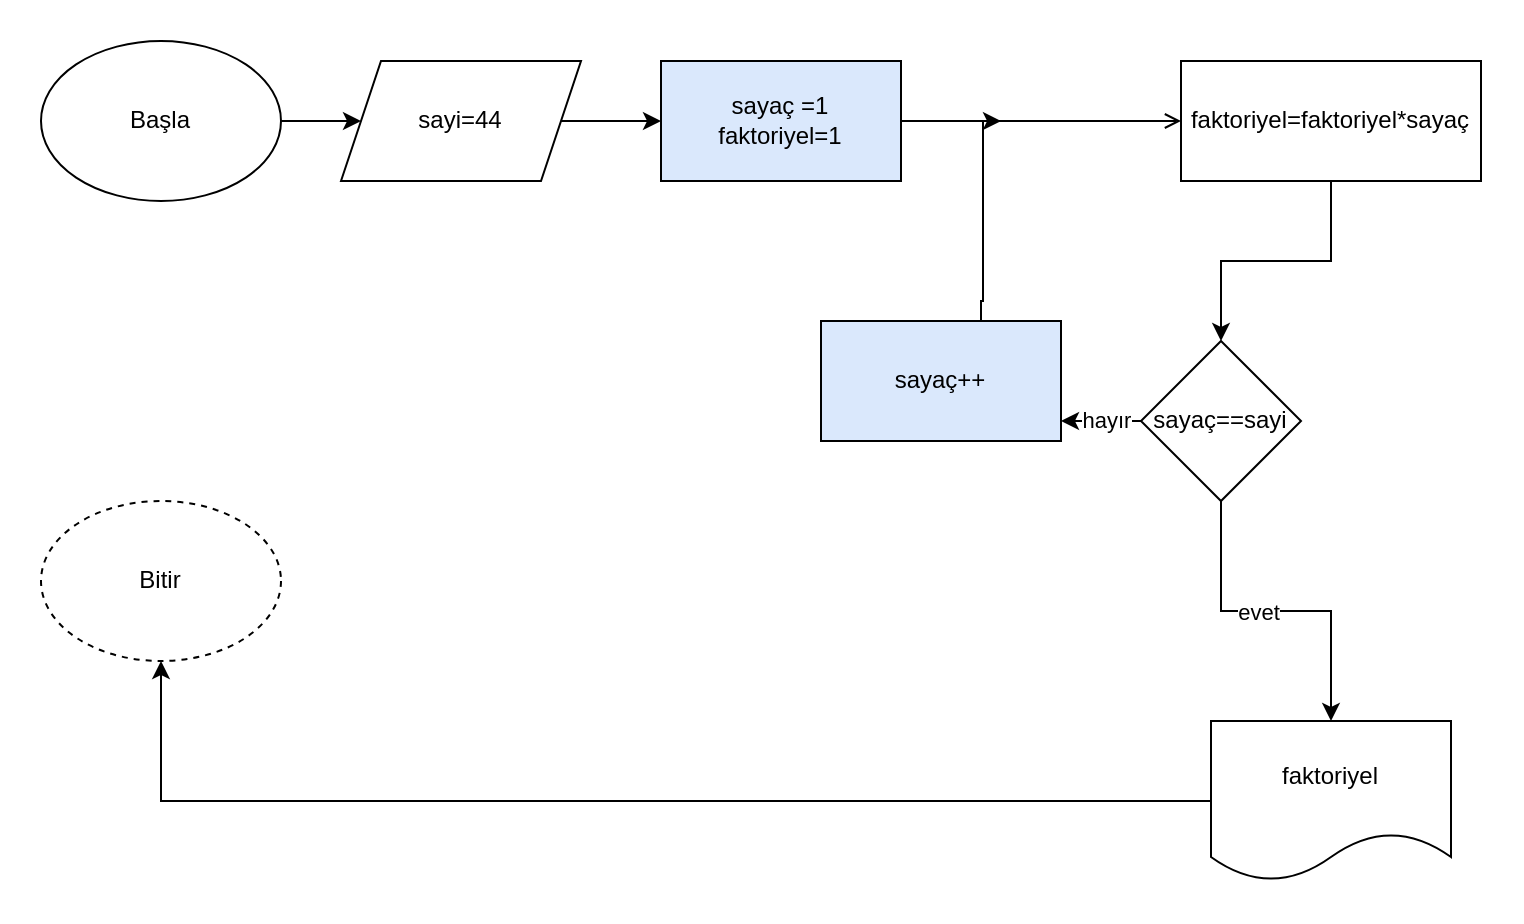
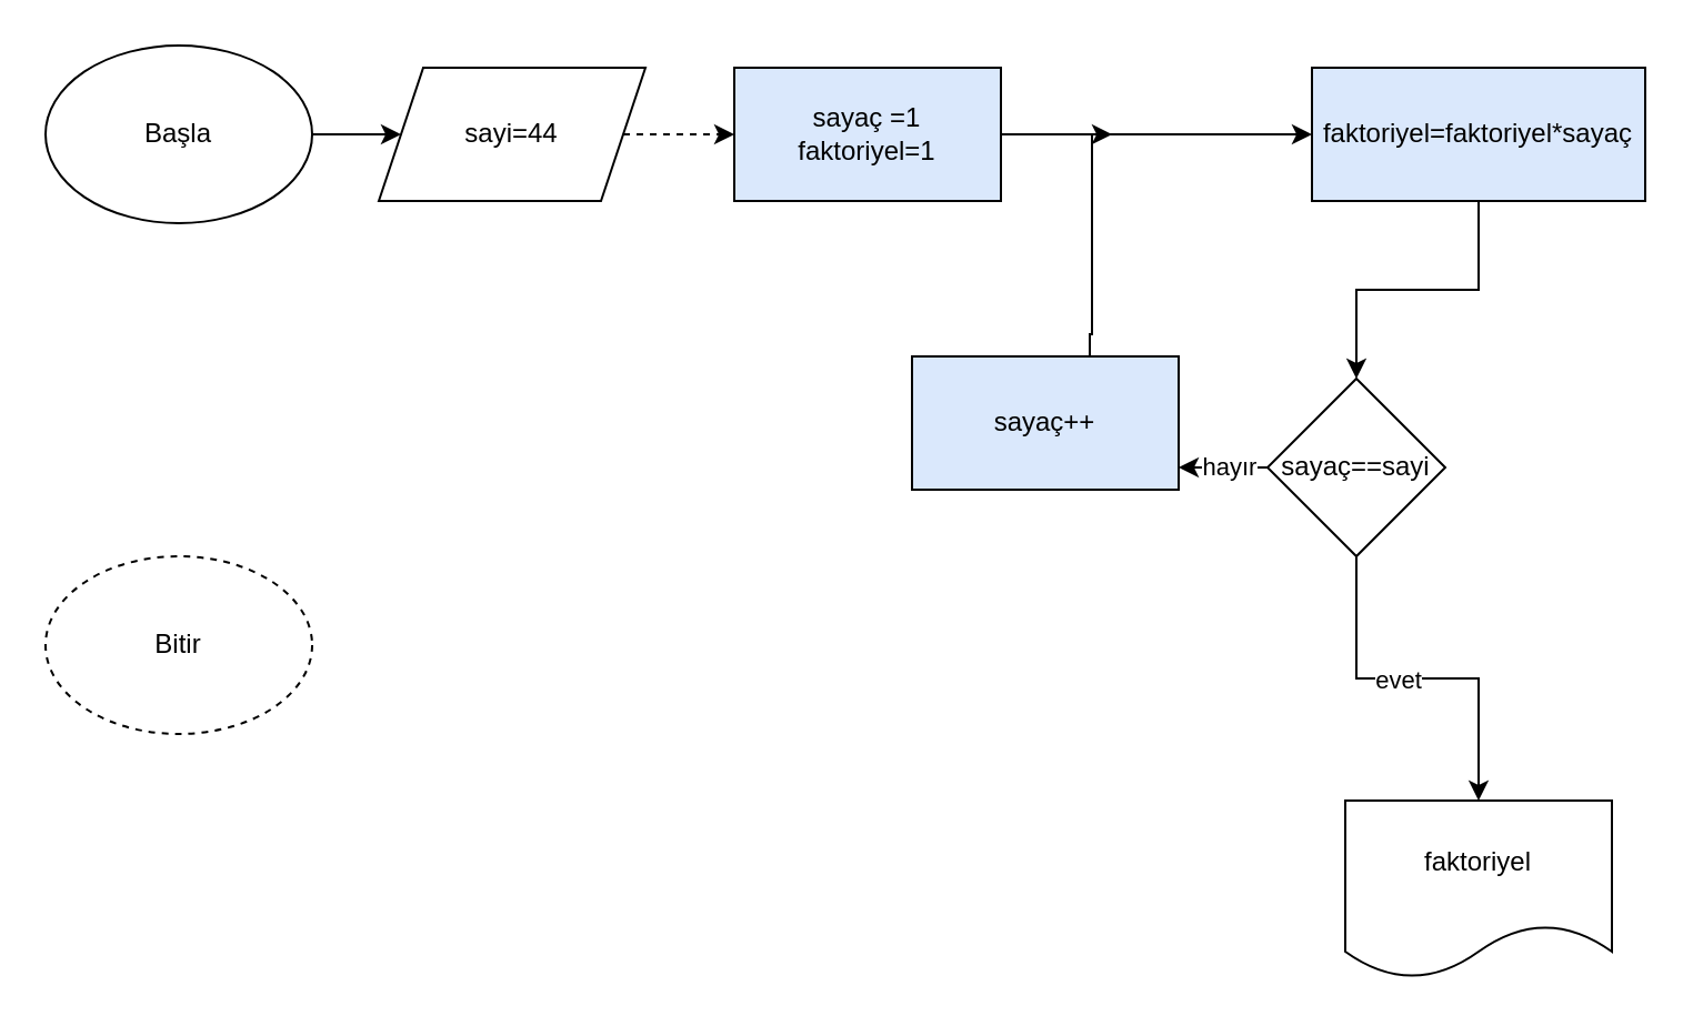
- <mxCell id="4" style="edgeStyle=orthogonalEdgeStyle;rounded=0;orthogonalLoop=1;jettySize=auto;html=1;" parent="1" source="5" target="7" edge="1"><mxGeometry relative="1" as="geometry" /></mxCell>
+ <mxCell id="4" style="edgeStyle=orthogonalEdgeStyle;rounded=0;orthogonalLoop=1;jettySize=auto;html=1;dashed=1;" parent="1" source="5" target="7" edge="1"><mxGeometry relative="1" as="geometry" /></mxCell>
- <mxCell id="6" style="edgeStyle=orthogonalEdgeStyle;rounded=0;orthogonalLoop=1;jettySize=auto;html=1;endArrow=open;" parent="1" source="7" target="9" edge="1"><mxGeometry relative="1" as="geometry" /></mxCell>
+ <mxCell id="6" style="edgeStyle=orthogonalEdgeStyle;rounded=0;orthogonalLoop=1;jettySize=auto;html=1;" parent="1" source="7" target="9" edge="1"><mxGeometry relative="1" as="geometry" /></mxCell>
- <mxCell id="9" value="faktoriyel=faktoriyel*sayaç" style="rounded=0;whiteSpace=wrap;html=1;" parent="1" vertex="1"><mxGeometry x="590" width="150" height="60" as="geometry" y="30" /></mxCell>
+ <mxCell id="9" value="faktoriyel=faktoriyel*sayaç" style="rounded=0;whiteSpace=wrap;html=1;fillColor=#dae8fc;" parent="1" vertex="1"><mxGeometry x="590" width="150" height="60" as="geometry" y="30" /></mxCell>
- <mxCell id="17" style="edgeStyle=orthogonalEdgeStyle;rounded=0;orthogonalLoop=1;jettySize=auto;html=1;" parent="1" source="18" target="19" edge="1"><mxGeometry relative="1" as="geometry" /></mxCell>
